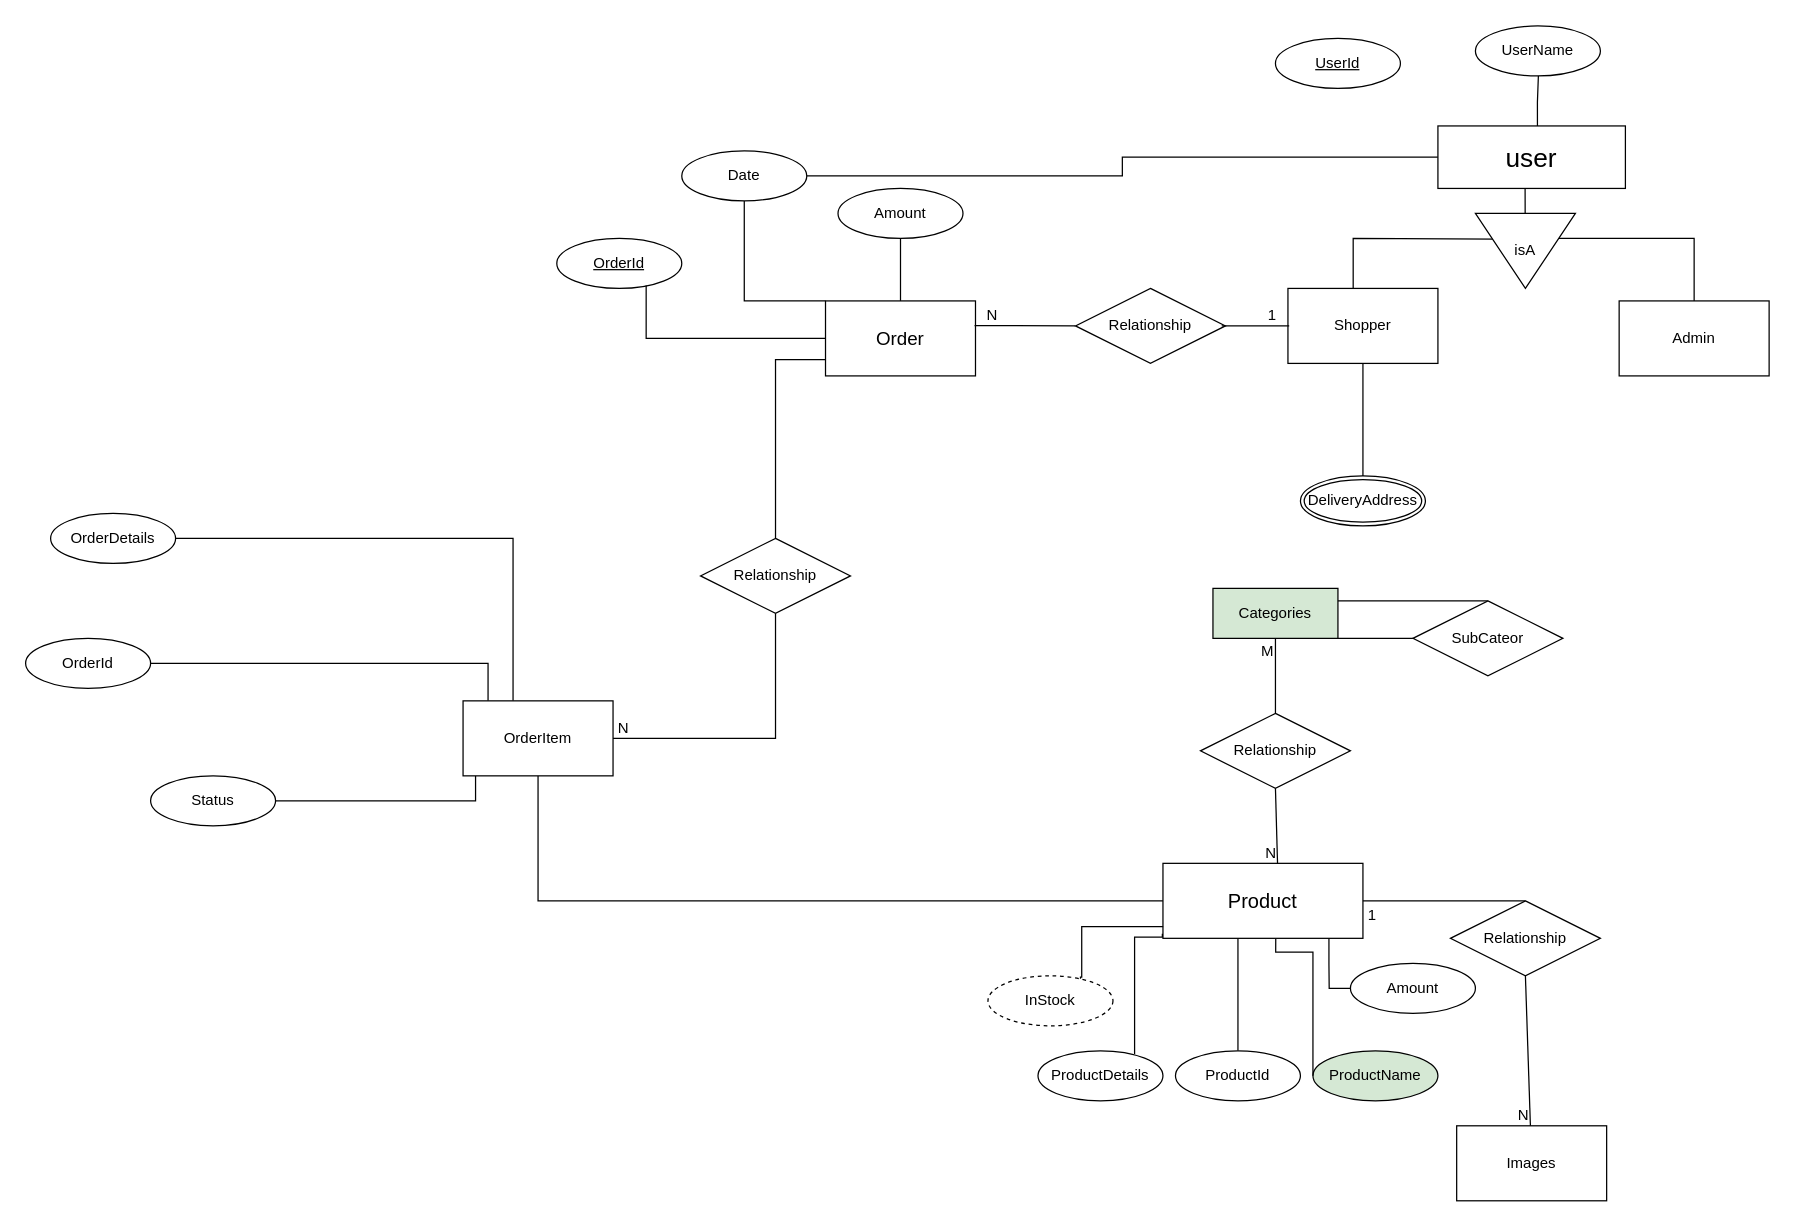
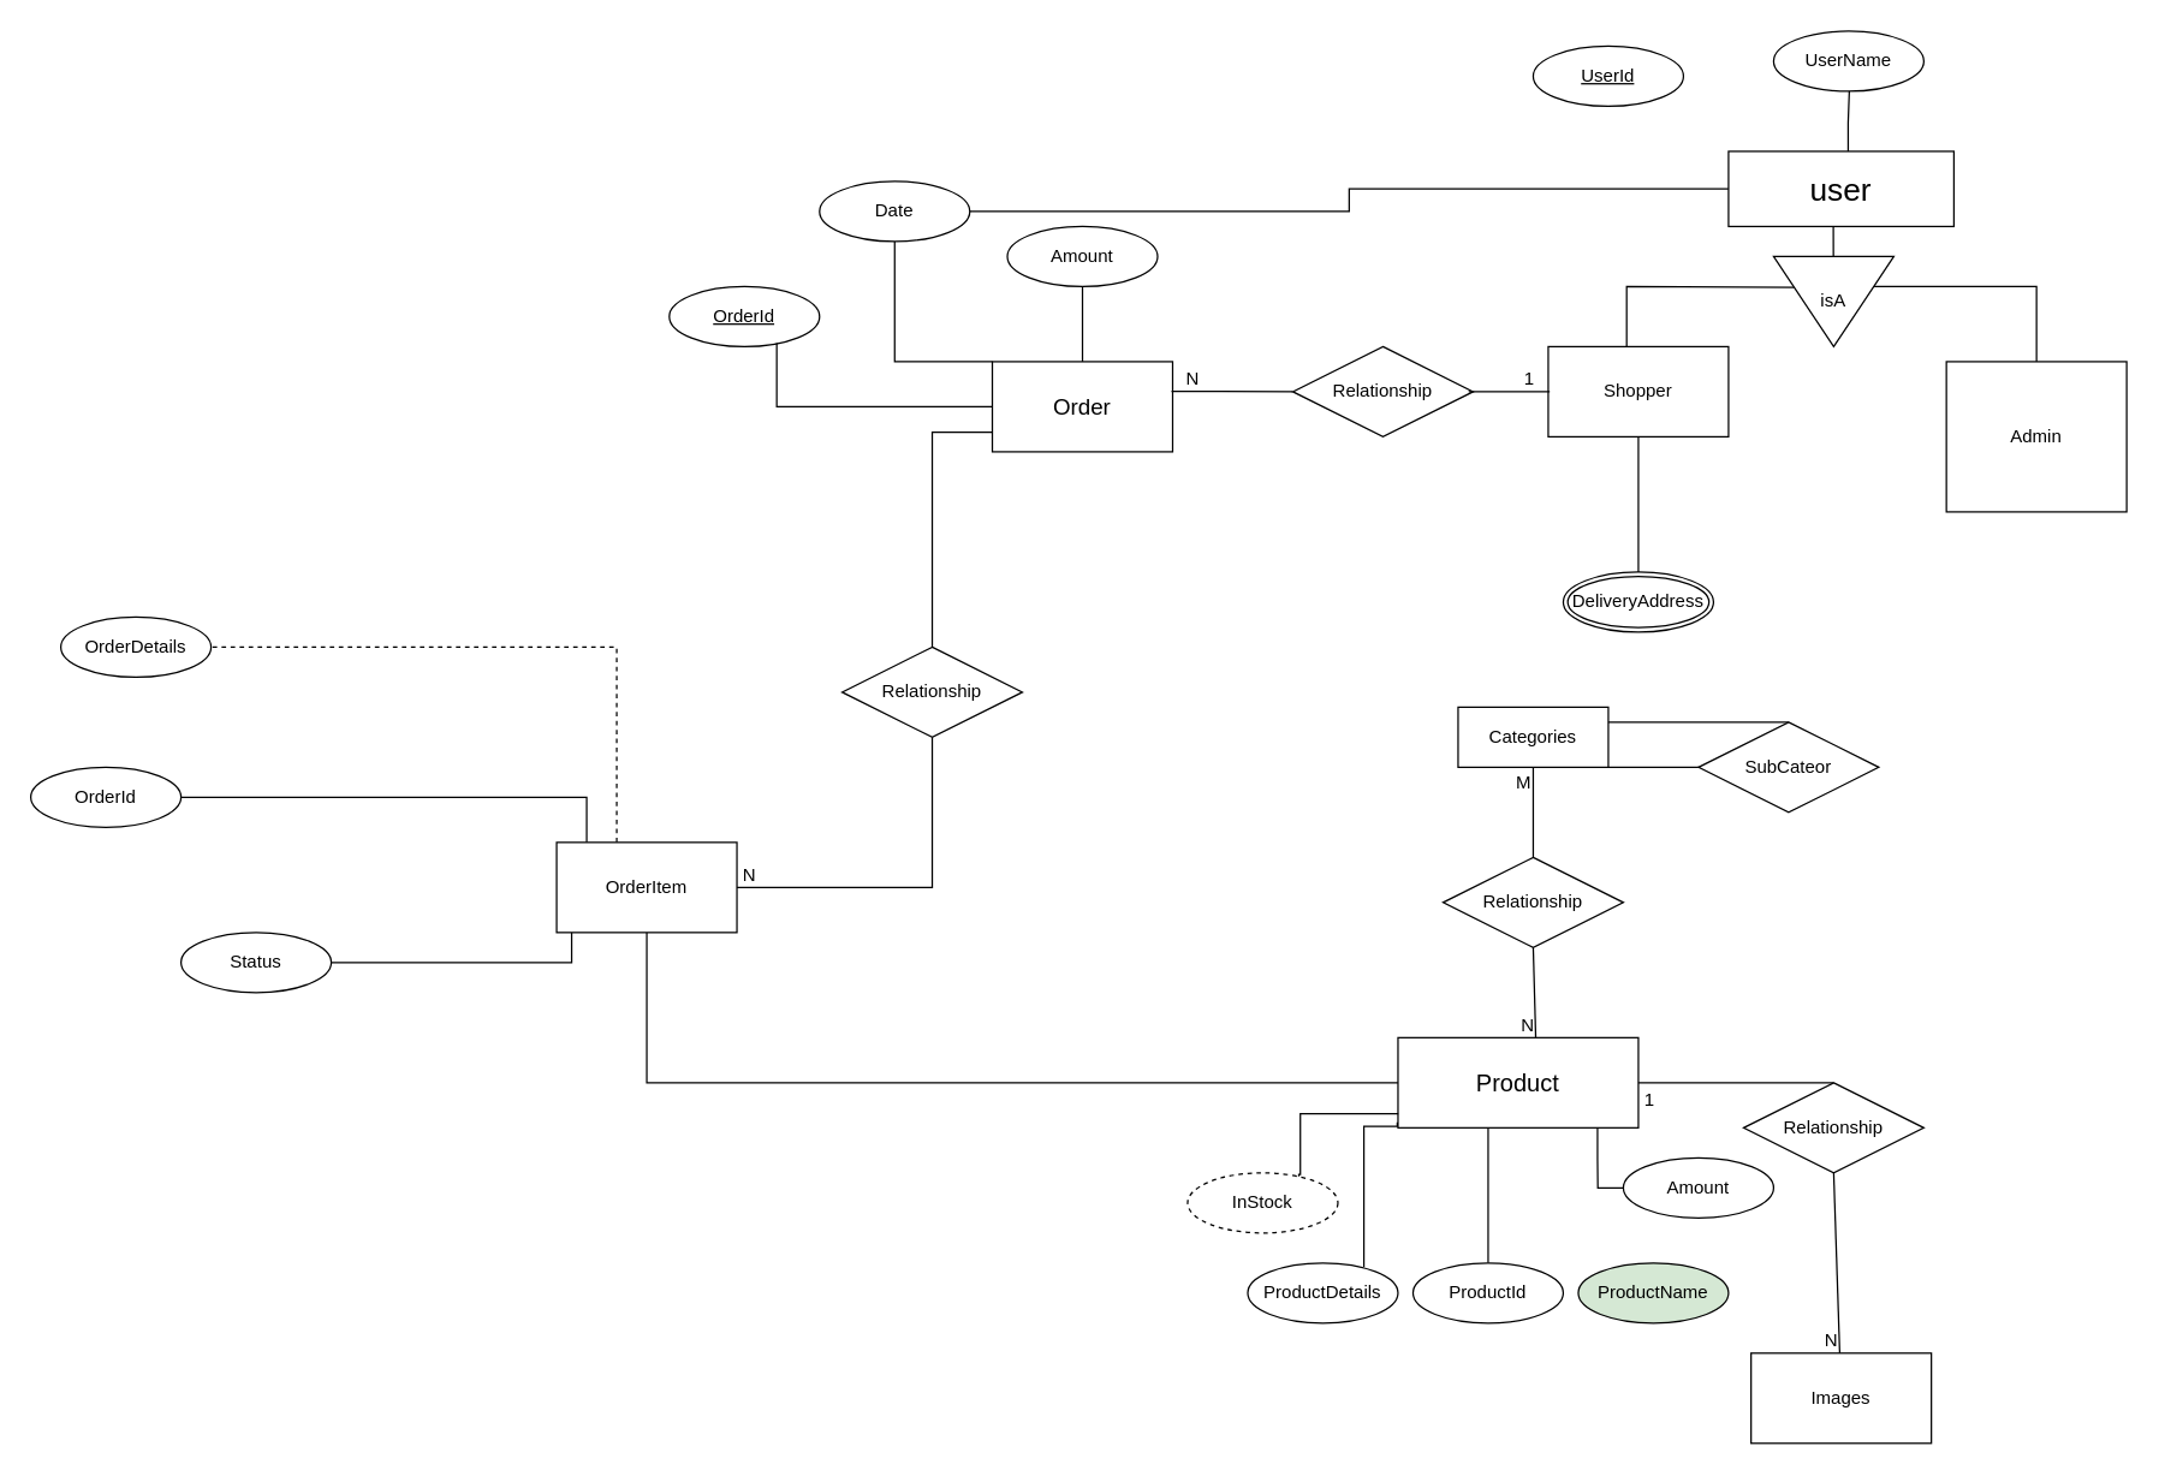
- <mxCell id="6" value="Admin" style="rounded=0;whiteSpace=wrap;html=1;" vertex="1" parent="1"><mxGeometry x="1295" y="240" width="120" height="60" as="geometry" /></mxCell>
+ <mxCell id="6" value="Admin" style="rounded=0;whiteSpace=wrap;html=1;" vertex="1" parent="1"><mxGeometry x="1295" y="240" width="120" height="100" as="geometry" /></mxCell>
- <mxCell id="13" style="edgeStyle=orthogonalEdgeStyle;rounded=0;orthogonalLoop=1;jettySize=auto;html=1;entryX=1;entryY=0.5;entryDx=0;entryDy=0;endArrow=none;startFill=0;" edge="1" parent="1" source="16" target="53"><mxGeometry relative="1" as="geometry"><Array as="points"><mxPoint x="410" y="430" /></Array></mxGeometry></mxCell>
+ <mxCell id="13" style="edgeStyle=orthogonalEdgeStyle;rounded=0;orthogonalLoop=1;jettySize=auto;html=1;entryX=1;entryY=0.5;entryDx=0;entryDy=0;endArrow=none;startFill=0;dashed=1;" edge="1" parent="1" source="16" target="53"><mxGeometry relative="1" as="geometry"><Array as="points"><mxPoint x="410" y="430" /></Array></mxGeometry></mxCell>
- <mxCell id="37" value="Categories" style="whiteSpace=wrap;html=1;align=center;fillColor=#d5e8d4;" vertex="1" parent="1"><mxGeometry x="970" y="470" width="100" height="40" as="geometry" /></mxCell>
+ <mxCell id="37" value="Categories" style="whiteSpace=wrap;html=1;align=center;" vertex="1" parent="1"><mxGeometry x="970" y="470" width="100" height="40" as="geometry" /></mxCell>
- <mxCell id="62" style="edgeStyle=orthogonalEdgeStyle;rounded=0;orthogonalLoop=1;jettySize=auto;html=1;exitX=0.564;exitY=1.01;exitDx=0;exitDy=0;exitPerimeter=0;endArrow=none;startFill=0;" edge="1" parent="1" source="24" target="56"><mxGeometry relative="1" as="geometry"><mxPoint x="1020" y="760" as="sourcePoint" /><mxPoint x="1000" y="850" as="targetPoint" /><Array as="points"><mxPoint x="1020" y="761" /><mxPoint x="1050" y="761" /></Array></mxGeometry></mxCell>
